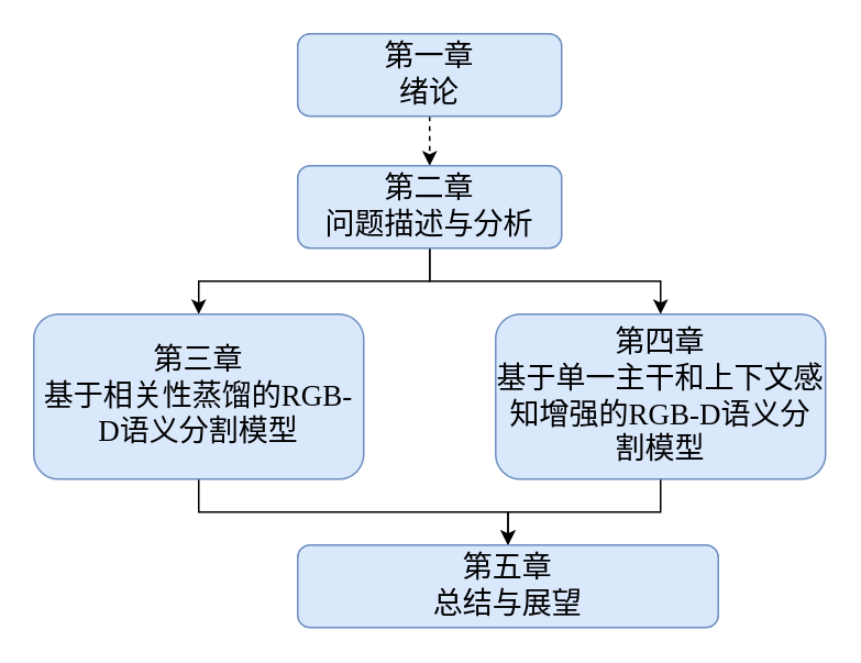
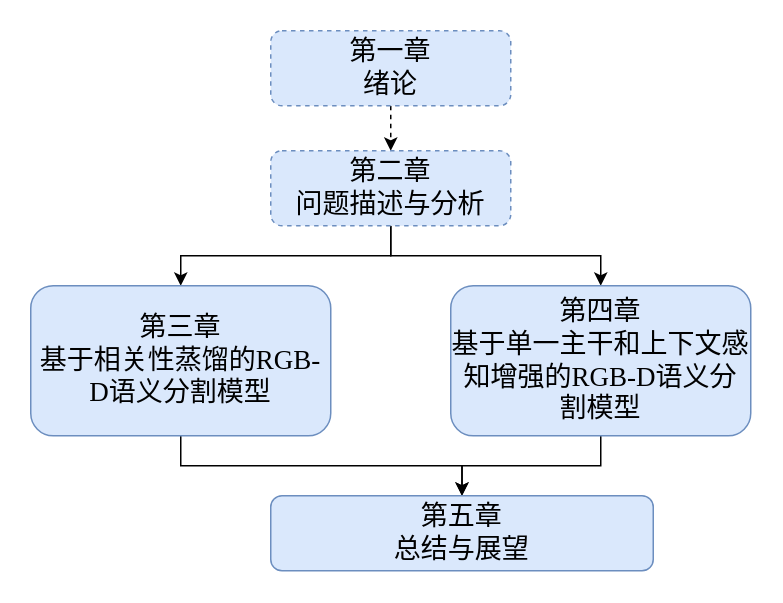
- <mxCell id="3" value="&lt;font style=&quot;font-size: 18px;&quot; face=&quot;宋体&quot;&gt;第一章&lt;br&gt;绪论&lt;/font&gt;" style="rounded=1;whiteSpace=wrap;html=1;fillColor=#dae8fc;strokeColor=#6c8ebf;" parent="1" vertex="1"><mxGeometry x="180" y="20" width="160" height="50" as="geometry" /></mxCell>
+ <mxCell id="3" value="&lt;font style=&quot;font-size: 18px;&quot; face=&quot;宋体&quot;&gt;第一章&lt;br&gt;绪论&lt;/font&gt;" style="rounded=1;whiteSpace=wrap;html=1;fillColor=#dae8fc;strokeColor=#6c8ebf;dashed=1;" parent="1" vertex="1"><mxGeometry x="180" y="20" width="160" height="50" as="geometry" /></mxCell>
- <mxCell id="6" value="&lt;font style=&quot;font-size: 18px;&quot; face=&quot;宋体&quot;&gt;第二章&lt;br&gt;问题描述与分析&lt;/font&gt;" style="rounded=1;whiteSpace=wrap;html=1;fillColor=#dae8fc;strokeColor=#6c8ebf;" parent="1" vertex="1"><mxGeometry x="180" y="100" width="160" height="50" as="geometry" /></mxCell>
+ <mxCell id="6" value="&lt;font style=&quot;font-size: 18px;&quot; face=&quot;宋体&quot;&gt;第二章&lt;br&gt;问题描述与分析&lt;/font&gt;" style="rounded=1;whiteSpace=wrap;html=1;fillColor=#dae8fc;strokeColor=#6c8ebf;dashed=1;" parent="1" vertex="1"><mxGeometry x="180" y="100" width="160" height="50" as="geometry" /></mxCell>
